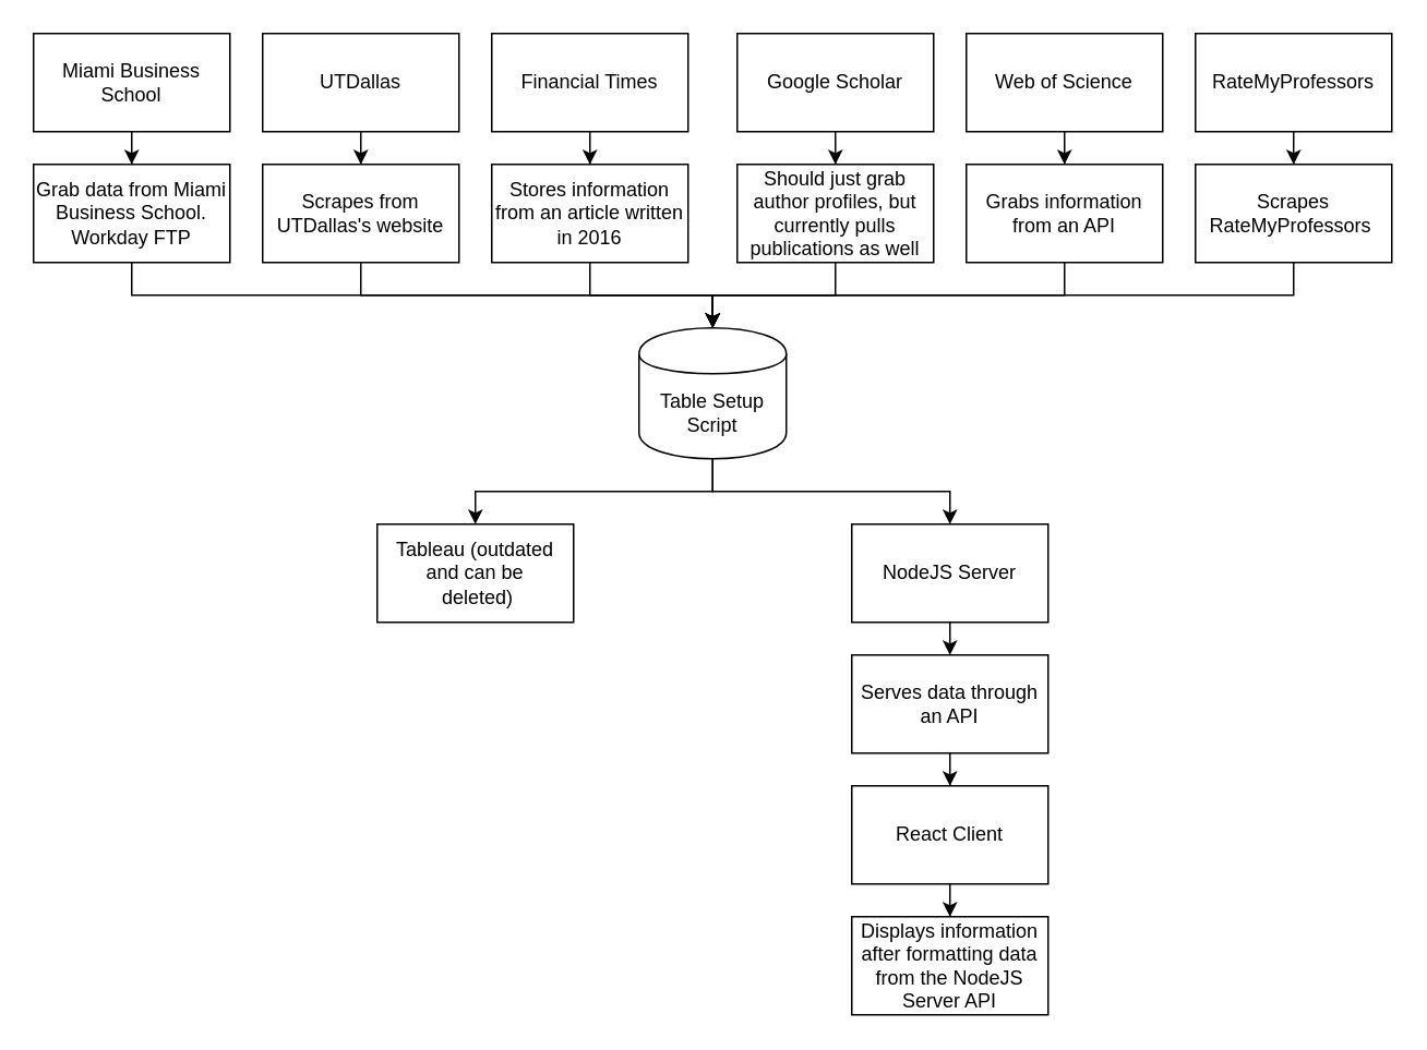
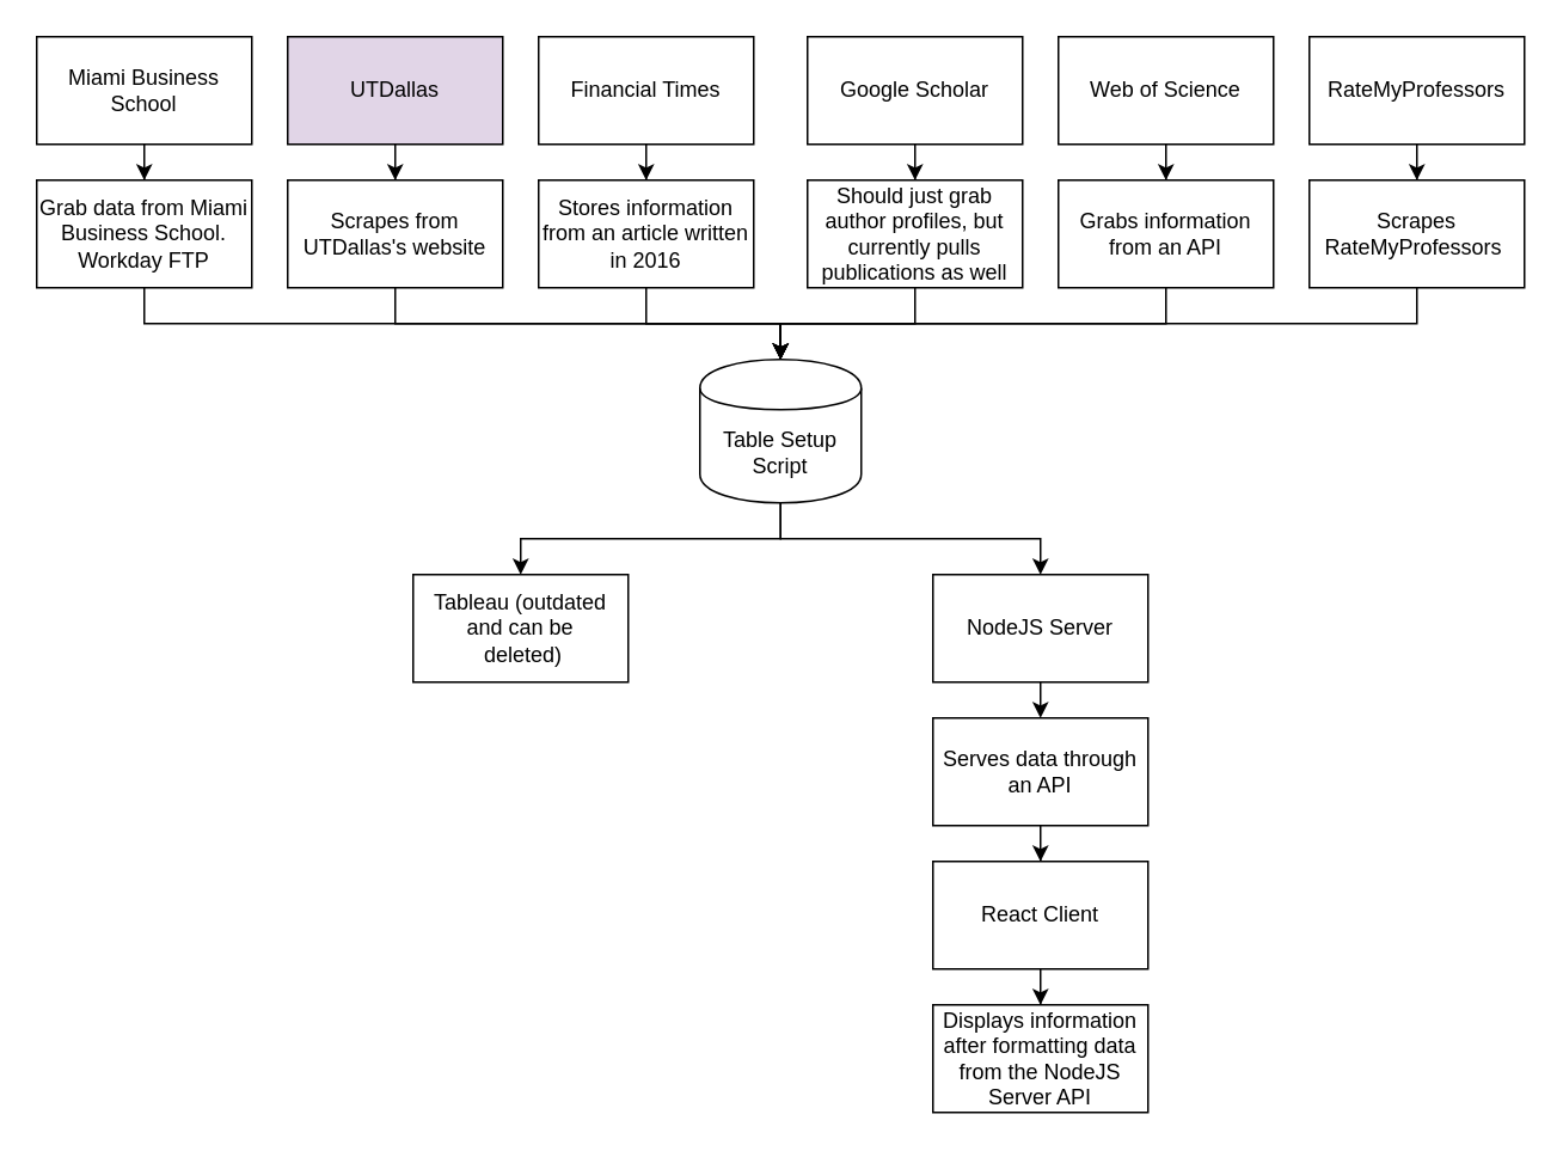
- <mxCell id="5" value="UTDallas" style="rounded=0;whiteSpace=wrap;html=1;" vertex="1" parent="1"><mxGeometry x="160" y="20" width="120" height="60" as="geometry" /></mxCell>
+ <mxCell id="5" value="UTDallas" style="rounded=0;whiteSpace=wrap;html=1;fillColor=#e1d5e7;" vertex="1" parent="1"><mxGeometry x="160" y="20" width="120" height="60" as="geometry" /></mxCell>
